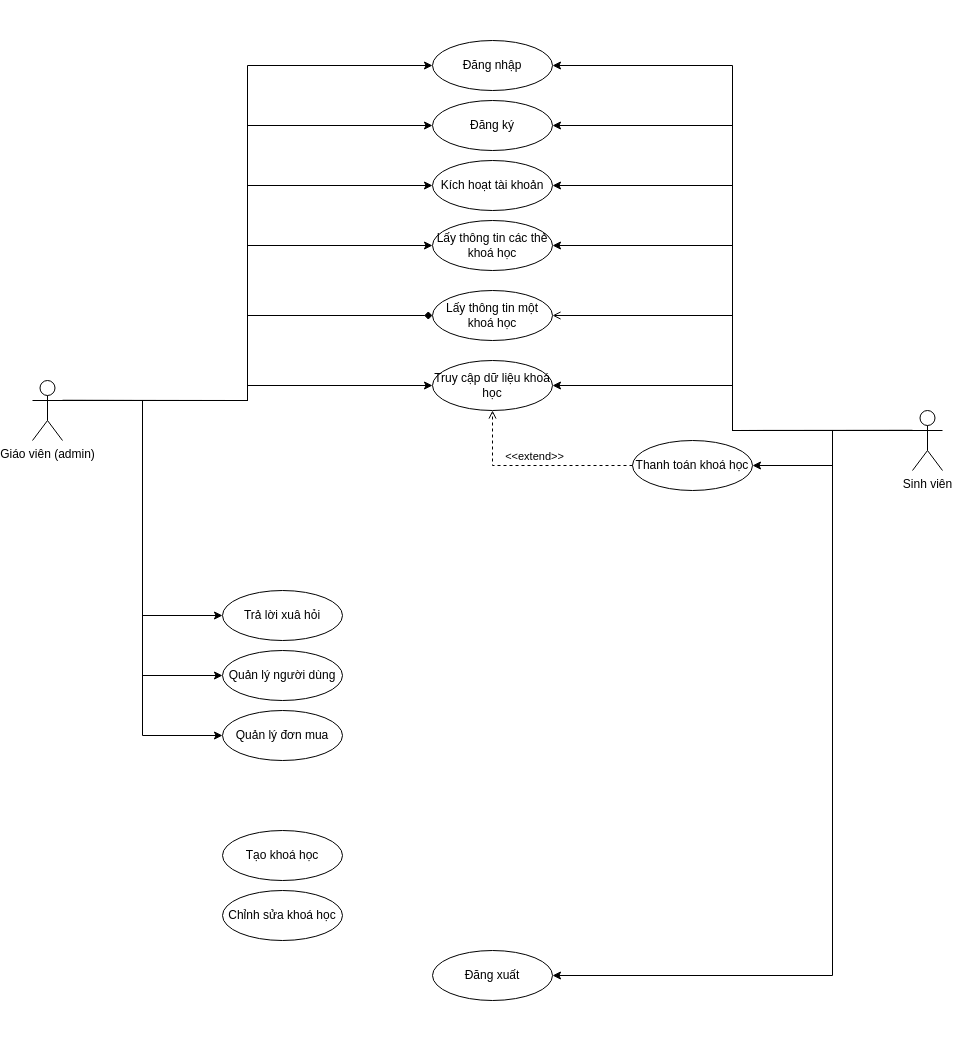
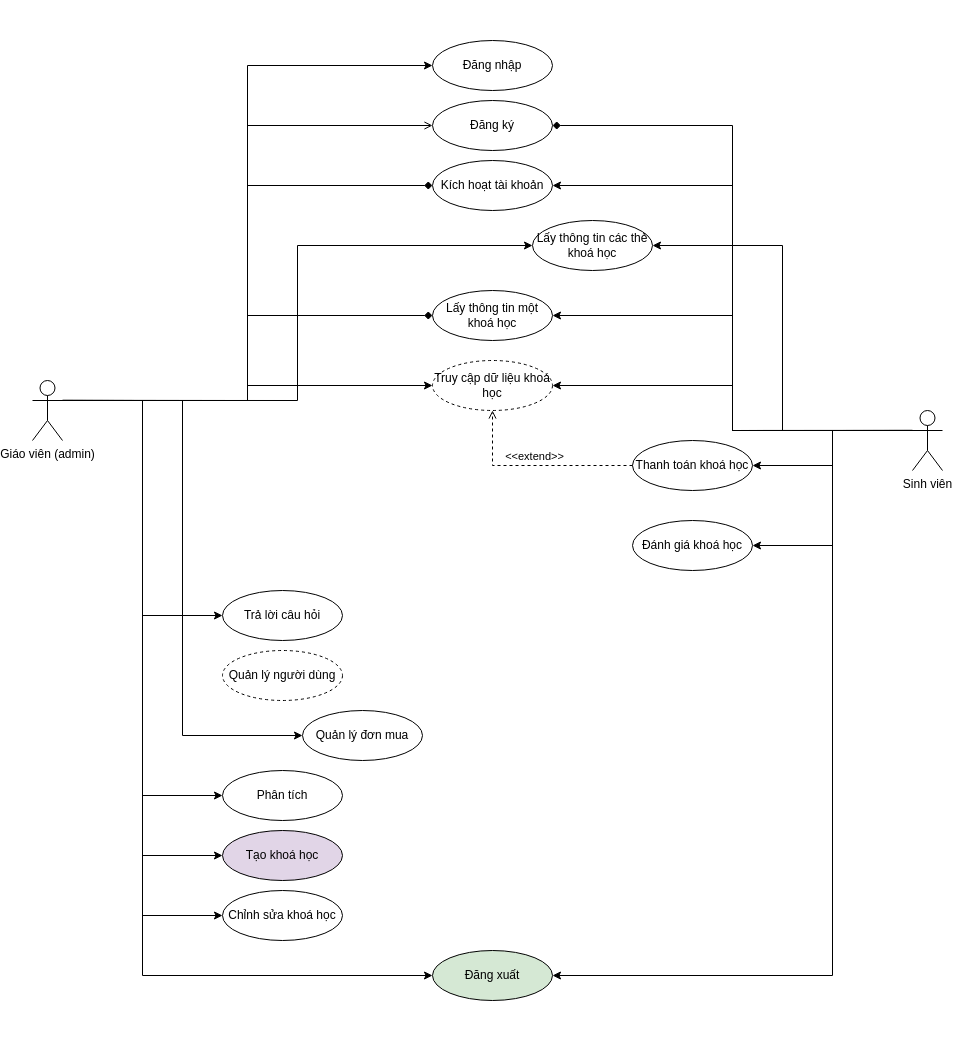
- <mxCell id="17" style="edgeStyle=orthogonalEdgeStyle;rounded=0;orthogonalLoop=1;jettySize=auto;html=1;exitX=0;exitY=0.333;exitDx=0;exitDy=0;exitPerimeter=0;entryX=1;entryY=0.5;entryDx=0;entryDy=0;" edge="1" parent="1" source="26" target="27"><mxGeometry relative="1" as="geometry" /></mxCell>
- <mxCell id="10" style="edgeStyle=orthogonalEdgeStyle;rounded=0;orthogonalLoop=1;jettySize=auto;html=1;exitX=1;exitY=0.333;exitDx=0;exitDy=0;exitPerimeter=0;entryX=0;entryY=0.5;entryDx=0;entryDy=0;" edge="1" parent="1" source="16" target="28"><mxGeometry relative="1" as="geometry" /></mxCell>
+ <mxCell id="10" style="edgeStyle=orthogonalEdgeStyle;rounded=0;orthogonalLoop=1;jettySize=auto;html=1;exitX=1;exitY=0.333;exitDx=0;exitDy=0;exitPerimeter=0;entryX=0;entryY=0.5;entryDx=0;entryDy=0;endArrow=open;" edge="1" parent="1" source="16" target="28"><mxGeometry relative="1" as="geometry" /></mxCell>
- <mxCell id="18" style="edgeStyle=orthogonalEdgeStyle;rounded=0;orthogonalLoop=1;jettySize=auto;html=1;exitX=0;exitY=0.333;exitDx=0;exitDy=0;exitPerimeter=0;entryX=1;entryY=0.5;entryDx=0;entryDy=0;" edge="1" parent="1" source="26" target="28"><mxGeometry relative="1" as="geometry" /></mxCell>
+ <mxCell id="18" style="edgeStyle=orthogonalEdgeStyle;rounded=0;orthogonalLoop=1;jettySize=auto;html=1;exitX=0;exitY=0.333;exitDx=0;exitDy=0;exitPerimeter=0;entryX=1;entryY=0.5;entryDx=0;entryDy=0;endArrow=diamond;" edge="1" parent="1" source="26" target="28"><mxGeometry relative="1" as="geometry" /></mxCell>
- <mxCell id="11" style="edgeStyle=orthogonalEdgeStyle;rounded=0;orthogonalLoop=1;jettySize=auto;html=1;exitX=1;exitY=0.333;exitDx=0;exitDy=0;exitPerimeter=0;entryX=0;entryY=0.5;entryDx=0;entryDy=0;" edge="1" parent="1" source="16" target="29"><mxGeometry relative="1" as="geometry" /></mxCell>
+ <mxCell id="11" style="edgeStyle=orthogonalEdgeStyle;rounded=0;orthogonalLoop=1;jettySize=auto;html=1;exitX=1;exitY=0.333;exitDx=0;exitDy=0;exitPerimeter=0;entryX=0;entryY=0.5;entryDx=0;entryDy=0;endArrow=diamond;" edge="1" parent="1" source="16" target="29"><mxGeometry relative="1" as="geometry" /></mxCell>
- <mxCell id="30" value="Lấy thông tin các thẻ khoá học" style="ellipse;whiteSpace=wrap;html=1;" parent="1" vertex="1"><mxGeometry x="420" y="220" width="120" height="50" as="geometry" /></mxCell>
+ <mxCell id="30" value="Lấy thông tin các thẻ khoá học" style="ellipse;whiteSpace=wrap;html=1;" parent="1" vertex="1"><mxGeometry x="520" y="220" width="120" height="50" as="geometry" /></mxCell>
- <mxCell id="21" style="edgeStyle=orthogonalEdgeStyle;rounded=0;orthogonalLoop=1;jettySize=auto;html=1;exitX=0;exitY=0.333;exitDx=0;exitDy=0;exitPerimeter=0;entryX=1;entryY=0.5;entryDx=0;entryDy=0;endArrow=open;" edge="1" parent="1" source="26" target="31"><mxGeometry relative="1" as="geometry" /></mxCell>
+ <mxCell id="21" style="edgeStyle=orthogonalEdgeStyle;rounded=0;orthogonalLoop=1;jettySize=auto;html=1;exitX=0;exitY=0.333;exitDx=0;exitDy=0;exitPerimeter=0;entryX=1;entryY=0.5;entryDx=0;entryDy=0;" edge="1" parent="1" source="26" target="31"><mxGeometry relative="1" as="geometry" /></mxCell>
- <mxCell id="33" value="Truy cập dữ liệu khoá học" style="ellipse;whiteSpace=wrap;html=1;" parent="1" vertex="1"><mxGeometry x="420" y="360" width="120" height="50" as="geometry" /></mxCell>
+ <mxCell id="33" value="Truy cập dữ liệu khoá học" style="ellipse;whiteSpace=wrap;html=1;dashed=1;" parent="1" vertex="1"><mxGeometry x="420" y="360" width="120" height="50" as="geometry" /></mxCell>
+ <mxCell id="35" value="Đánh giá khoá học" style="ellipse;whiteSpace=wrap;html=1;" vertex="1" parent="1"><mxGeometry x="620" y="520" width="120" height="50" as="geometry" /></mxCell>
+ <mxCell id="24" style="edgeStyle=orthogonalEdgeStyle;rounded=0;orthogonalLoop=1;jettySize=auto;html=1;exitX=0;exitY=0.333;exitDx=0;exitDy=0;exitPerimeter=0;entryX=1;entryY=0.5;entryDx=0;entryDy=0;" edge="1" parent="1" source="26" target="35"><mxGeometry relative="1" as="geometry" /></mxCell>
- <mxCell id="34" value="Trả lời xuâ hỏi" style="ellipse;whiteSpace=wrap;html=1;" parent="1" vertex="1"><mxGeometry x="210" y="590" width="120" height="50" as="geometry" /></mxCell>
+ <mxCell id="34" value="Trả lời câu hỏi" style="ellipse;whiteSpace=wrap;html=1;" parent="1" vertex="1"><mxGeometry x="210" y="590" width="120" height="50" as="geometry" /></mxCell>
- <mxCell id="4" style="edgeStyle=orthogonalEdgeStyle;rounded=0;orthogonalLoop=1;jettySize=auto;html=1;exitX=1;exitY=0.333;exitDx=0;exitDy=0;exitPerimeter=0;entryX=0;entryY=0.5;entryDx=0;entryDy=0;" edge="1" parent="1" source="16" target="36"><mxGeometry relative="1" as="geometry" /></mxCell>
- <mxCell id="36" value="Quản lý người dùng" style="ellipse;whiteSpace=wrap;html=1;" vertex="1" parent="1"><mxGeometry x="210" y="650" width="120" height="50" as="geometry" /></mxCell>
+ <mxCell id="36" value="Quản lý người dùng" style="ellipse;whiteSpace=wrap;html=1;dashed=1;" vertex="1" parent="1"><mxGeometry x="210" y="650" width="120" height="50" as="geometry" /></mxCell>
- <mxCell id="37" value="Quản lý đơn mua" style="ellipse;whiteSpace=wrap;html=1;" vertex="1" parent="1"><mxGeometry x="210" y="710" width="120" height="50" as="geometry" /></mxCell>
+ <mxCell id="37" value="Quản lý đơn mua" style="ellipse;whiteSpace=wrap;html=1;" vertex="1" parent="1"><mxGeometry x="290" y="710" width="120" height="50" as="geometry" /></mxCell>
+ <mxCell id="6" style="edgeStyle=orthogonalEdgeStyle;rounded=0;orthogonalLoop=1;jettySize=auto;html=1;exitX=1;exitY=0.333;exitDx=0;exitDy=0;exitPerimeter=0;entryX=0;entryY=0.5;entryDx=0;entryDy=0;" edge="1" parent="1" source="16" target="40"><mxGeometry relative="1" as="geometry" /></mxCell>
+ <mxCell id="40" value="Phân tích" style="ellipse;whiteSpace=wrap;html=1;" vertex="1" parent="1"><mxGeometry x="210" y="770" width="120" height="50" as="geometry" /></mxCell>
+ <mxCell id="7" style="edgeStyle=orthogonalEdgeStyle;rounded=0;orthogonalLoop=1;jettySize=auto;html=1;exitX=1;exitY=0.333;exitDx=0;exitDy=0;exitPerimeter=0;entryX=0;entryY=0.5;entryDx=0;entryDy=0;" edge="1" parent="1" source="16" target="38"><mxGeometry relative="1" as="geometry" /></mxCell>
- <mxCell id="38" value="Tạo khoá học" style="ellipse;whiteSpace=wrap;html=1;" vertex="1" parent="1"><mxGeometry x="210" y="830" width="120" height="50" as="geometry" /></mxCell>
+ <mxCell id="38" value="Tạo khoá học" style="ellipse;whiteSpace=wrap;html=1;fillColor=#e1d5e7;" vertex="1" parent="1"><mxGeometry x="210" y="830" width="120" height="50" as="geometry" /></mxCell>
+ <mxCell id="8" style="edgeStyle=orthogonalEdgeStyle;rounded=0;orthogonalLoop=1;jettySize=auto;html=1;exitX=1;exitY=0.333;exitDx=0;exitDy=0;exitPerimeter=0;entryX=0;entryY=0.5;entryDx=0;entryDy=0;" edge="1" parent="1" source="16" target="39"><mxGeometry relative="1" as="geometry" /></mxCell>
+ <mxCell id="15" style="edgeStyle=orthogonalEdgeStyle;rounded=0;orthogonalLoop=1;jettySize=auto;html=1;exitX=1;exitY=0.333;exitDx=0;exitDy=0;exitPerimeter=0;entryX=0;entryY=0.5;entryDx=0;entryDy=0;" edge="1" parent="1" source="16" target="42"><mxGeometry relative="1" as="geometry"><Array as="points"><mxPoint x="130" y="400" /><mxPoint x="130" y="975" /></Array></mxGeometry></mxCell>
- <mxCell id="42" value="Đăng xuất" style="ellipse;whiteSpace=wrap;html=1;" vertex="1" parent="1"><mxGeometry x="420" y="950" width="120" height="50" as="geometry" /></mxCell>
+ <mxCell id="42" value="Đăng xuất" style="ellipse;whiteSpace=wrap;html=1;fillColor=#d5e8d4;" vertex="1" parent="1"><mxGeometry x="420" y="950" width="120" height="50" as="geometry" /></mxCell>
